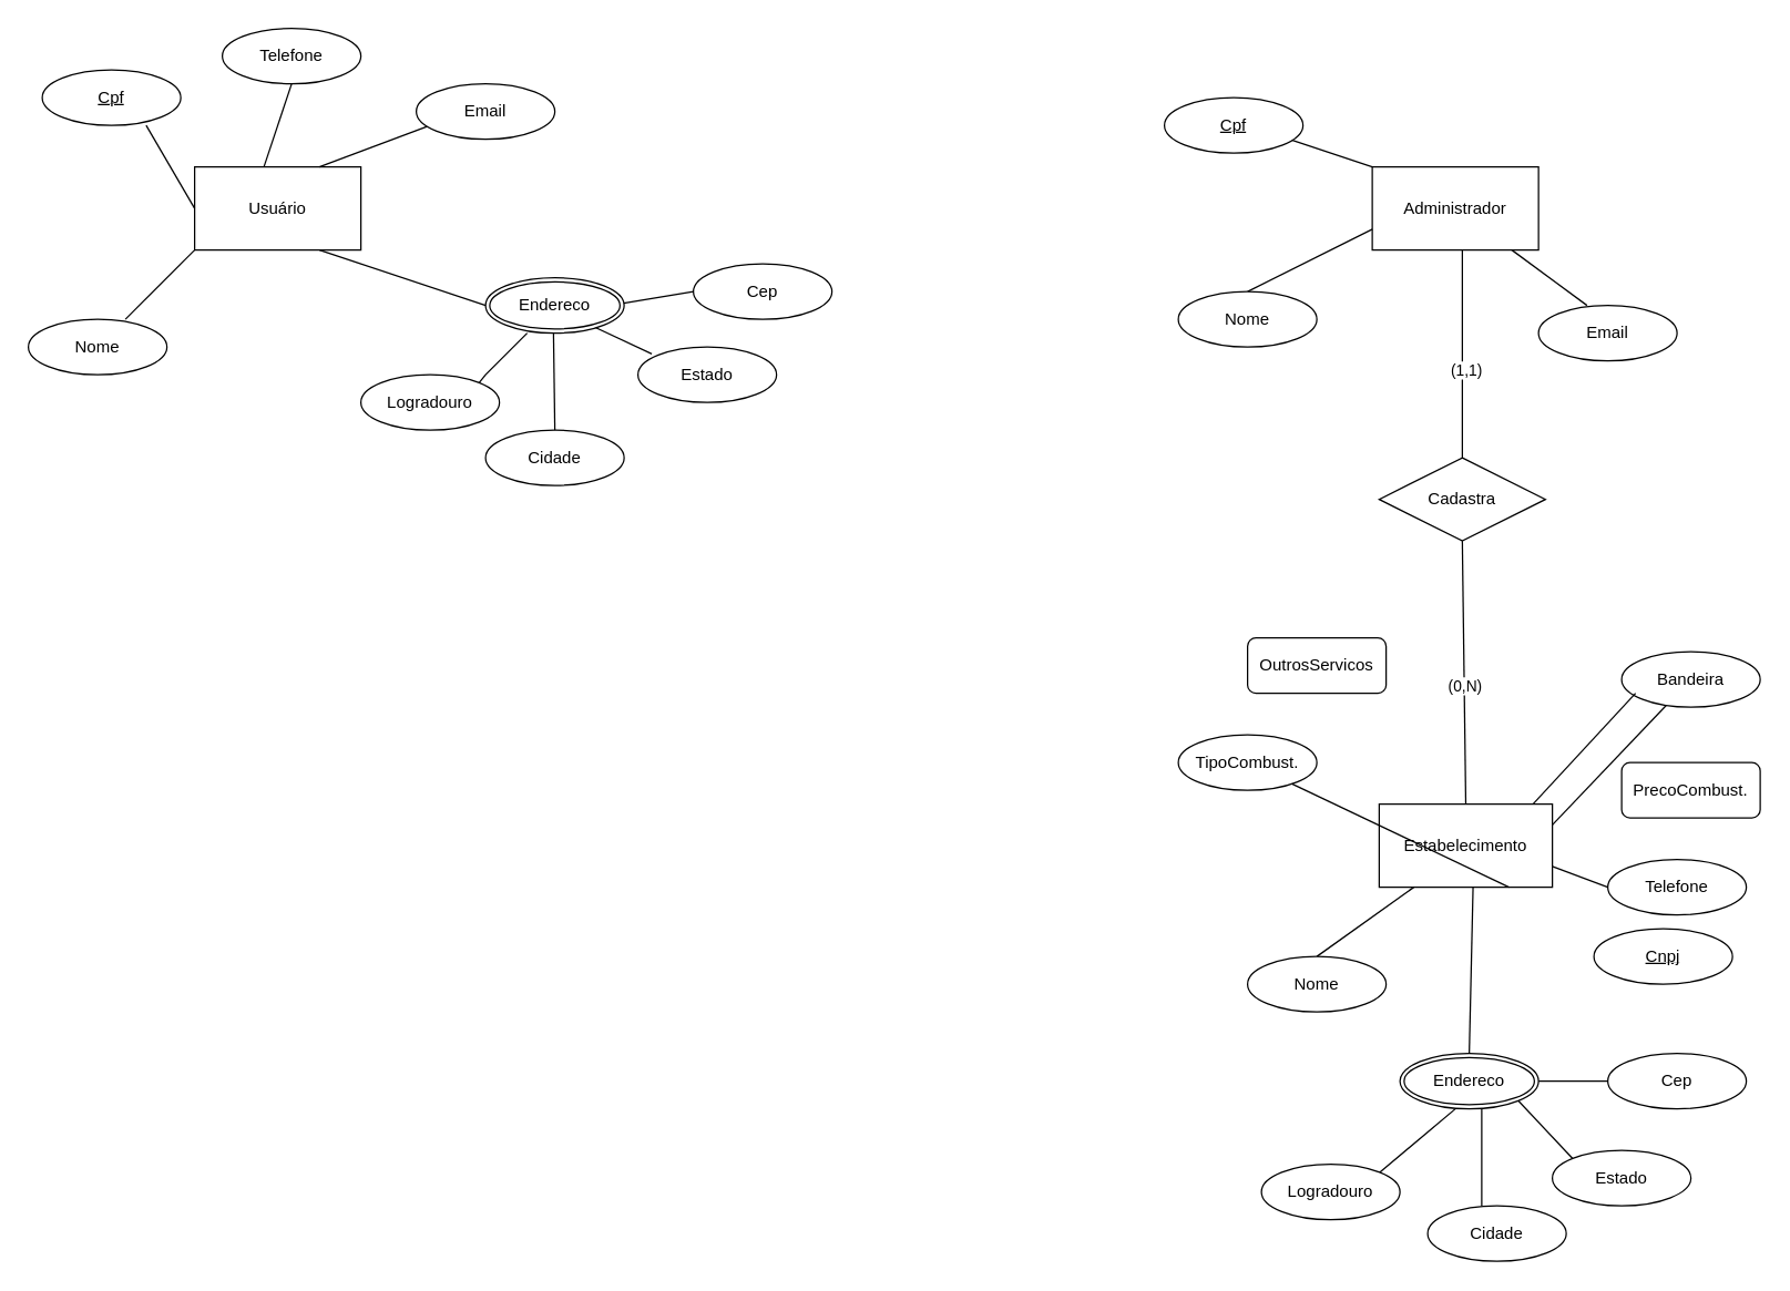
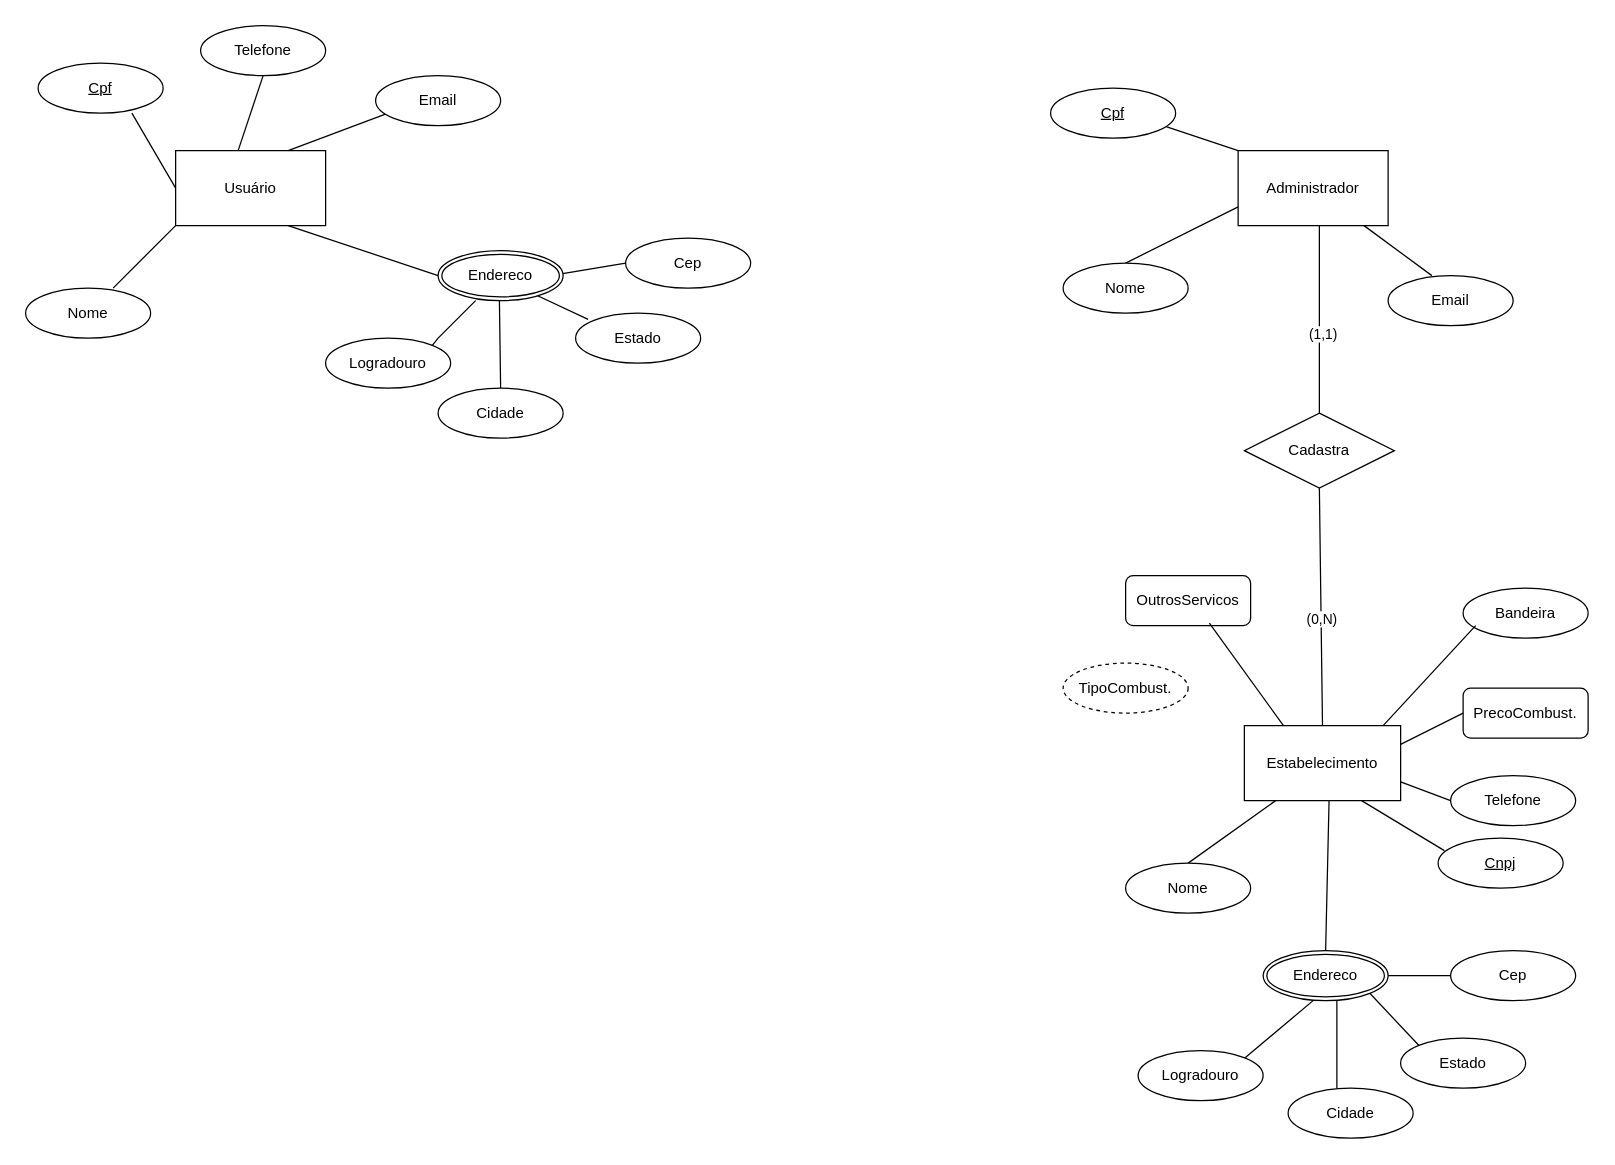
+ <mxCell id="55" value="" style="endArrow=none;html=1;rounded=0;entryX=0.67;entryY=0.95;entryDx=0;entryDy=0;entryPerimeter=0;exitX=0.25;exitY=0;exitDx=0;exitDy=0;" parent="1" source="4" target="50" edge="1"><mxGeometry width="50" height="50" relative="1" as="geometry"><mxPoint x="945" y="540" as="sourcePoint" /><mxPoint x="995" y="490" as="targetPoint" /><Array as="points" /></mxGeometry></mxCell>
- <mxCell id="51" value="TipoCombust." style="ellipse;whiteSpace=wrap;html=1;align=center;" parent="1" vertex="1"><mxGeometry x="850" y="530" width="100" height="40" as="geometry" /></mxCell>
+ <mxCell id="51" value="TipoCombust." style="ellipse;whiteSpace=wrap;html=1;align=center;dashed=1;" parent="1" vertex="1"><mxGeometry x="850" y="530" width="100" height="40" as="geometry" /></mxCell>
- <mxCell id="54" value="" style="endArrow=none;html=1;rounded=0;exitX=1;exitY=0.25;exitDx=0;exitDy=0;" parent="1" source="4" target="52" edge="1"><mxGeometry width="50" height="50" relative="1" as="geometry"><mxPoint x="1120" y="610" as="sourcePoint" /><mxPoint x="1170" y="560" as="targetPoint" /></mxGeometry></mxCell>
+ <mxCell id="54" value="" style="endArrow=none;html=1;rounded=0;exitX=1;exitY=0.25;exitDx=0;exitDy=0;entryX=0;entryY=0.5;entryDx=0;entryDy=0;" parent="1" source="4" target="53" edge="1"><mxGeometry width="50" height="50" relative="1" as="geometry"><mxPoint x="1120" y="610" as="sourcePoint" /><mxPoint x="1170" y="560" as="targetPoint" /></mxGeometry></mxCell>
- <mxCell id="35" value="" style="endArrow=none;html=1;rounded=0;exitX=0.75;exitY=1;exitDx=0;exitDy=0;" parent="1" source="4" target="51" edge="1"><mxGeometry width="50" height="50" relative="1" as="geometry"><mxPoint x="1085" y="580" as="sourcePoint" /><mxPoint x="1150" y="650" as="targetPoint" /></mxGeometry></mxCell>
+ <mxCell id="35" value="" style="endArrow=none;html=1;rounded=0;exitX=0.75;exitY=1;exitDx=0;exitDy=0;entryX=0.05;entryY=0.25;entryDx=0;entryDy=0;entryPerimeter=0;" parent="1" source="4" target="44" edge="1"><mxGeometry width="50" height="50" relative="1" as="geometry"><mxPoint x="1085" y="580" as="sourcePoint" /><mxPoint x="1150" y="650" as="targetPoint" /></mxGeometry></mxCell>
